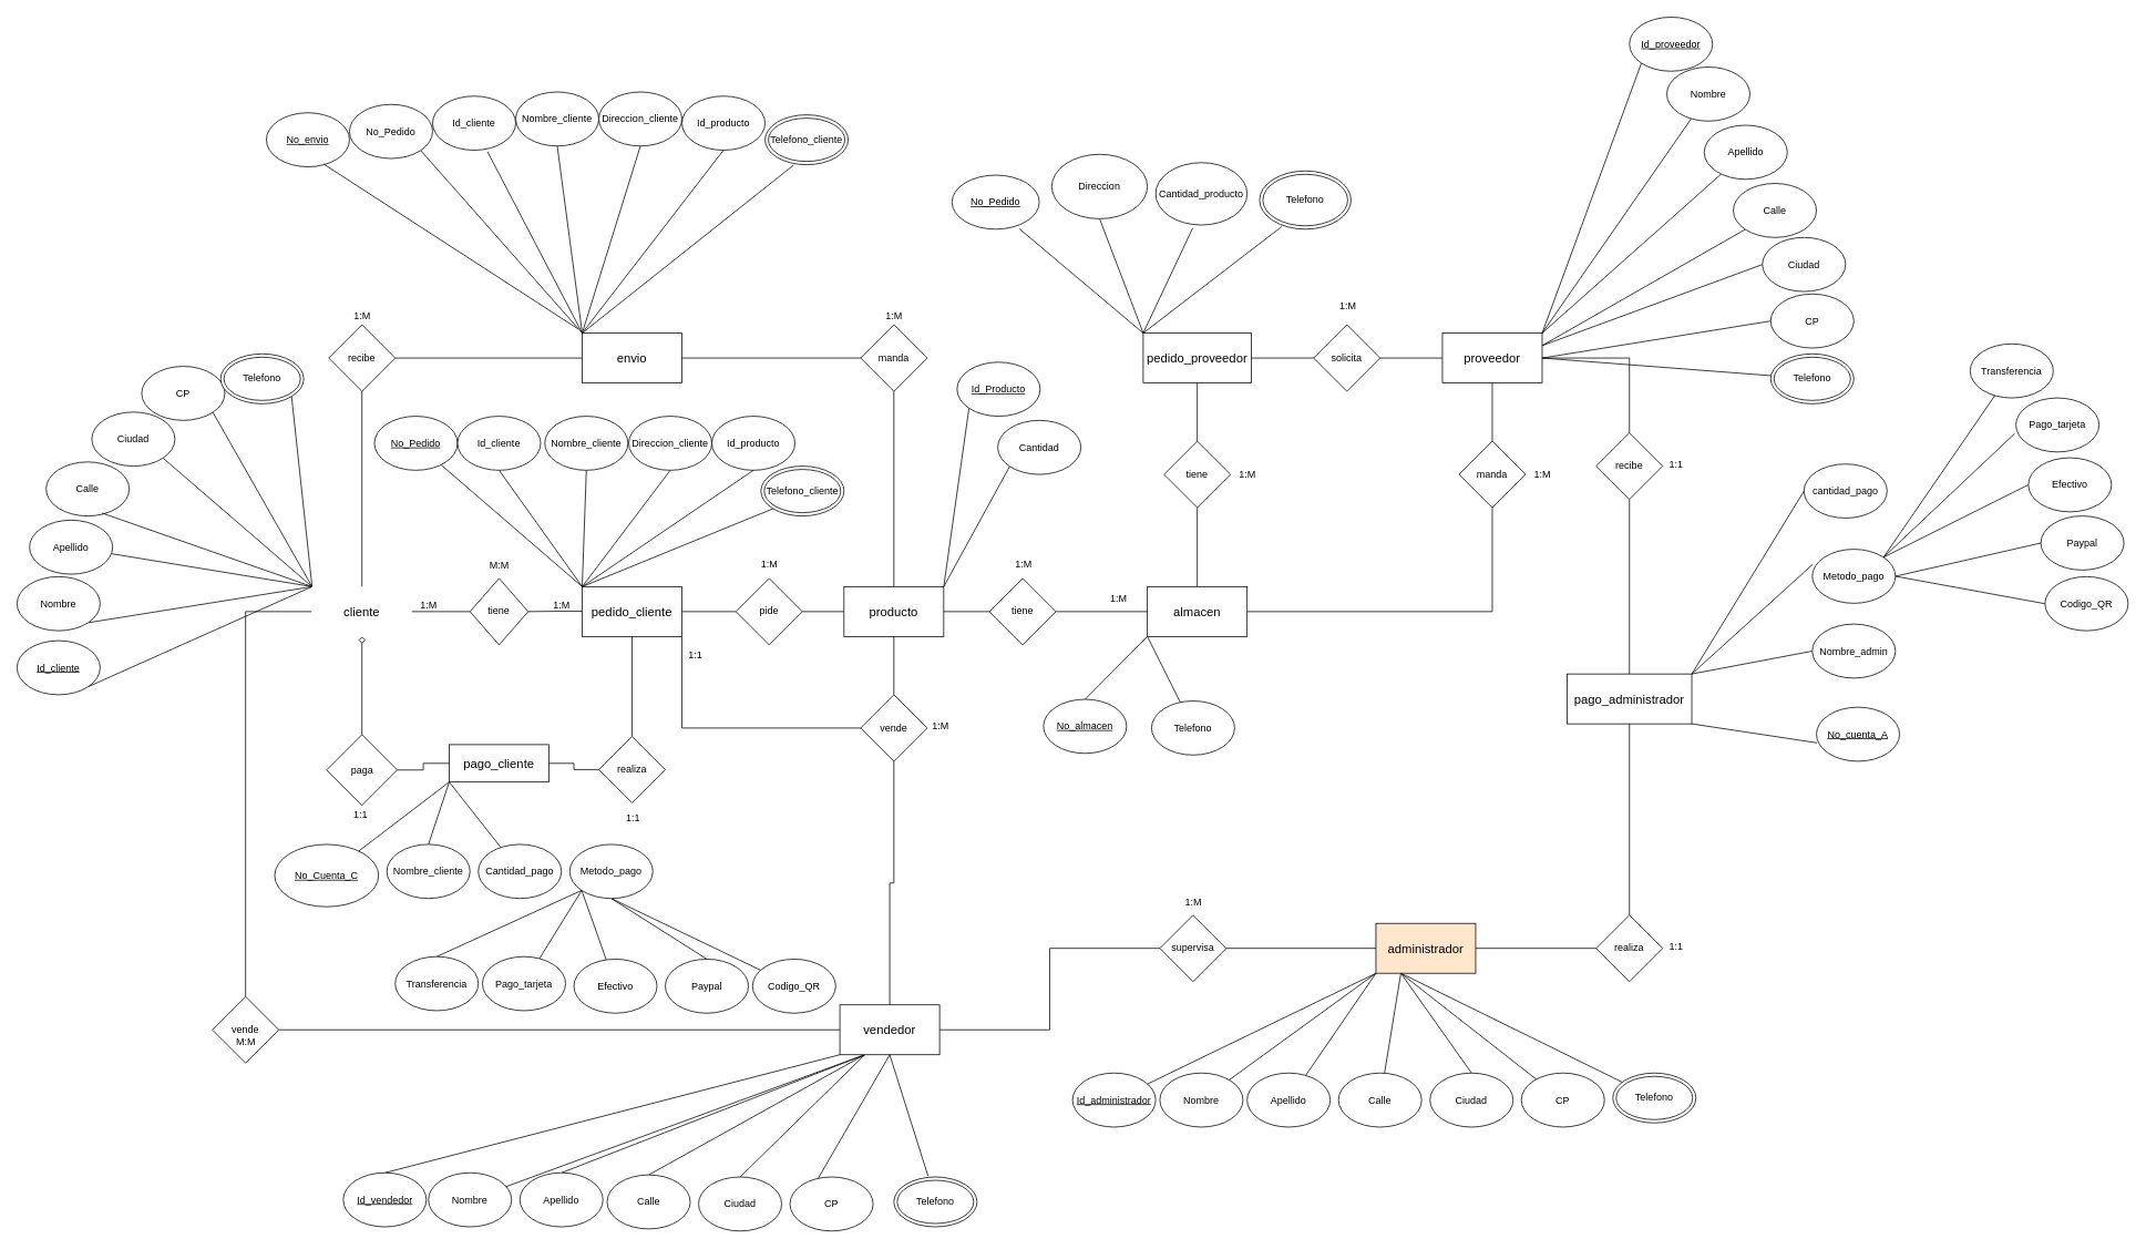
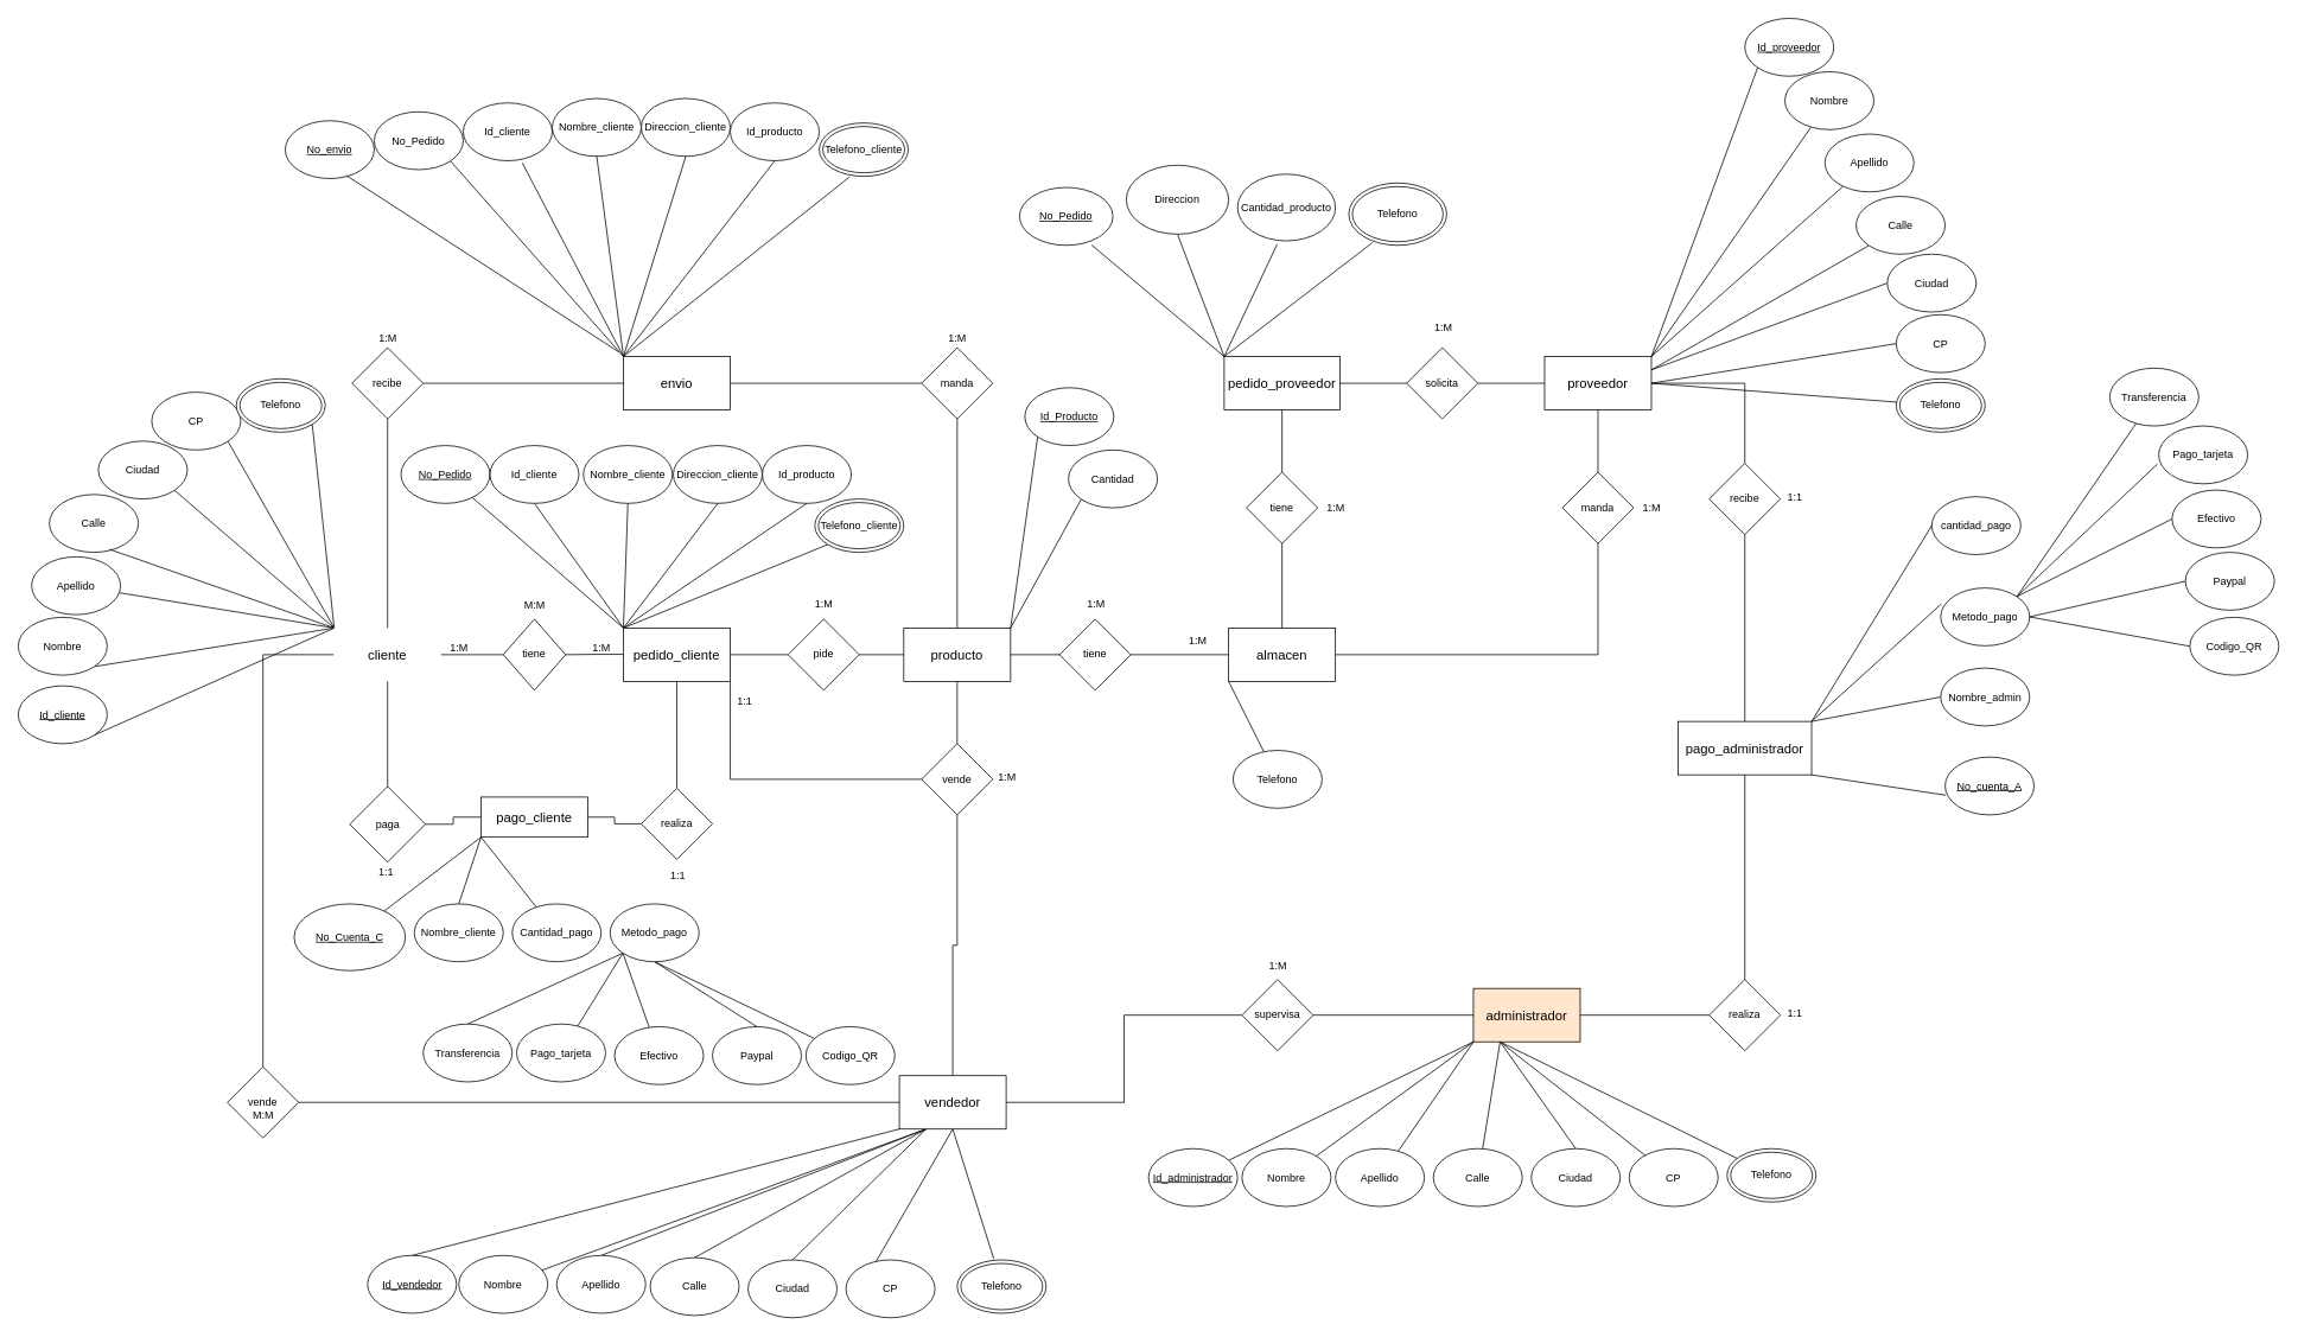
- <mxCell id="81" value="" style="edgeStyle=orthogonalEdgeStyle;rounded=0;orthogonalLoop=1;jettySize=auto;html=1;endArrow=diamond;endFill=0;" parent="1" source="82" target="9" edge="1"><mxGeometry relative="1" as="geometry" /></mxCell>
+ <mxCell id="81" value="" style="edgeStyle=orthogonalEdgeStyle;rounded=0;orthogonalLoop=1;jettySize=auto;html=1;endArrow=none;endFill=0;" parent="1" source="82" target="9" edge="1"><mxGeometry relative="1" as="geometry" /></mxCell>
- <mxCell id="24" style="rounded=0;orthogonalLoop=1;jettySize=auto;html=1;exitX=0;exitY=1;exitDx=0;exitDy=0;entryX=0.5;entryY=0;entryDx=0;entryDy=0;endArrow=none;endFill=0;" parent="1" source="26" target="167" edge="1"><mxGeometry relative="1" as="geometry" /></mxCell>
- <mxCell id="167" value="&lt;u&gt;No_almacen&lt;/u&gt;" style="ellipse;whiteSpace=wrap;html=1;" parent="1" vertex="1"><mxGeometry x="1255" y="840.5" width="100" height="65" as="geometry" /></mxCell>
